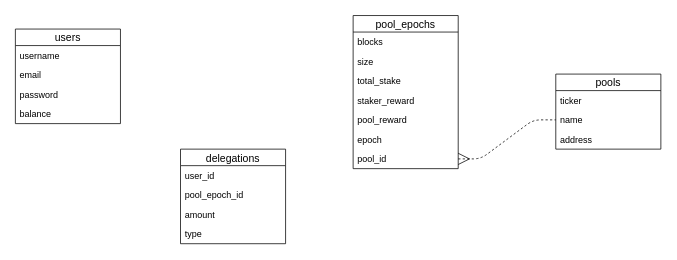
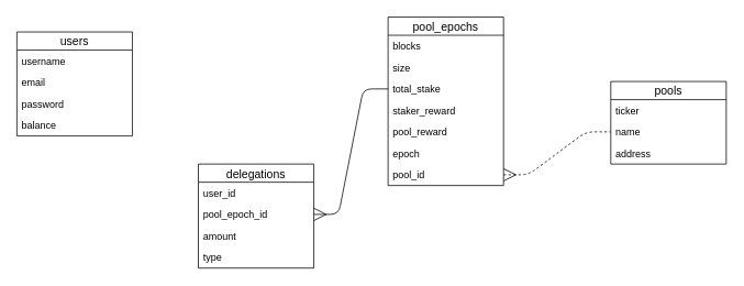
+ <mxCell id="2" value="" style="edgeStyle=entityRelationEdgeStyle;fontSize=12;html=1;endArrow=none;startArrow=ERmany;strokeWidth=1;exitX=1;exitY=0.5;exitDx=0;exitDy=0;entryX=0;entryY=0.5;entryDx=0;entryDy=0;endSize=13;startSize=13;endFill=0;" edge="1" parent="1" source="10" target="16"><mxGeometry width="100" height="100" relative="1" as="geometry"><mxPoint x="400" y="279" as="sourcePoint" /><mxPoint x="664.28" y="128" as="targetPoint" /></mxGeometry></mxCell>
